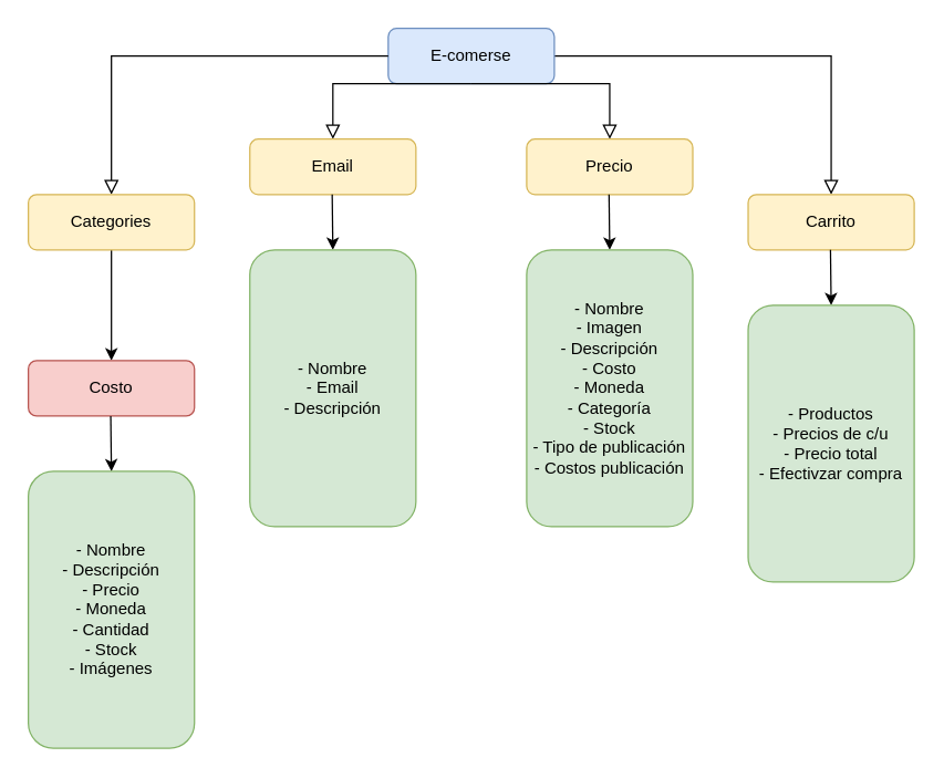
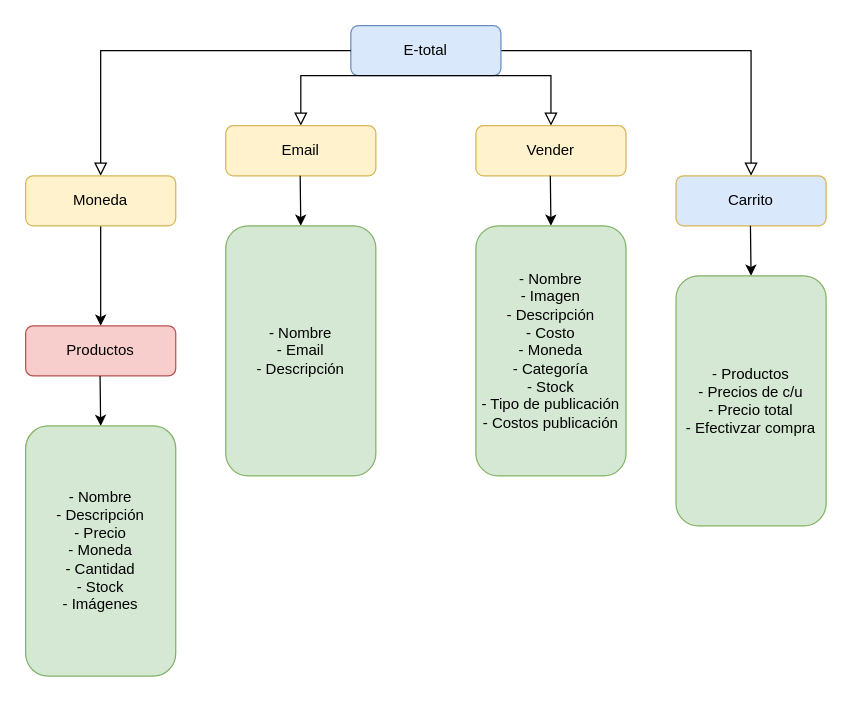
- <mxCell id="3" value="E-comerse" style="rounded=1;whiteSpace=wrap;html=1;fontSize=12;glass=0;strokeWidth=1;shadow=0;fillColor=#dae8fc;strokeColor=#6c8ebf;" parent="1" vertex="1"><mxGeometry x="280" y="20" width="120" height="40" as="geometry" /></mxCell>
+ <mxCell id="3" value="E-total" style="rounded=1;whiteSpace=wrap;html=1;fontSize=12;glass=0;strokeWidth=1;shadow=0;fillColor=#dae8fc;strokeColor=#6c8ebf;" parent="1" vertex="1"><mxGeometry x="280" y="20" width="120" height="40" as="geometry" /></mxCell>
- <mxCell id="10" value="Precio" style="rounded=1;whiteSpace=wrap;html=1;fontSize=12;glass=0;strokeWidth=1;shadow=0;fillColor=#fff2cc;strokeColor=#d6b656;" vertex="1" parent="1"><mxGeometry x="380" y="100" width="120" height="40" as="geometry" /></mxCell>
+ <mxCell id="10" value="Vender" style="rounded=1;whiteSpace=wrap;html=1;fontSize=12;glass=0;strokeWidth=1;shadow=0;fillColor=#fff2cc;strokeColor=#d6b656;" vertex="1" parent="1"><mxGeometry x="380" y="100" width="120" height="40" as="geometry" /></mxCell>
- <mxCell id="8" value="Categories" style="rounded=1;whiteSpace=wrap;html=1;fontSize=12;glass=0;strokeWidth=1;shadow=0;fillColor=#fff2cc;strokeColor=#d6b656;" vertex="1" parent="1"><mxGeometry x="20" y="140" width="120" height="40" as="geometry" /></mxCell>
+ <mxCell id="8" value="Moneda" style="rounded=1;whiteSpace=wrap;html=1;fontSize=12;glass=0;strokeWidth=1;shadow=0;fillColor=#fff2cc;strokeColor=#d6b656;" vertex="1" parent="1"><mxGeometry x="20" y="140" width="120" height="40" as="geometry" /></mxCell>
- <mxCell id="11" value="Carrito" style="rounded=1;whiteSpace=wrap;html=1;fontSize=12;glass=0;strokeWidth=1;shadow=0;fillColor=#fff2cc;strokeColor=#d6b656;" vertex="1" parent="1"><mxGeometry x="540" y="140" width="120" height="40" as="geometry" /></mxCell>
+ <mxCell id="11" value="Carrito" style="rounded=1;whiteSpace=wrap;html=1;fontSize=12;glass=0;strokeWidth=1;shadow=0;fillColor=#dae8fc;strokeColor=#d6b656;" vertex="1" parent="1"><mxGeometry x="540" y="140" width="120" height="40" as="geometry" /></mxCell>
- <mxCell id="12" value="Costo" style="rounded=1;whiteSpace=wrap;html=1;fontSize=12;glass=0;strokeWidth=1;shadow=0;strokeColor=#b85450;fillColor=#f8cecc;" vertex="1" parent="1"><mxGeometry x="20" y="260" width="120" height="40" as="geometry" /></mxCell>
+ <mxCell id="12" value="Productos" style="rounded=1;whiteSpace=wrap;html=1;fontSize=12;glass=0;strokeWidth=1;shadow=0;strokeColor=#b85450;fillColor=#f8cecc;" vertex="1" parent="1"><mxGeometry x="20" y="260" width="120" height="40" as="geometry" /></mxCell>
